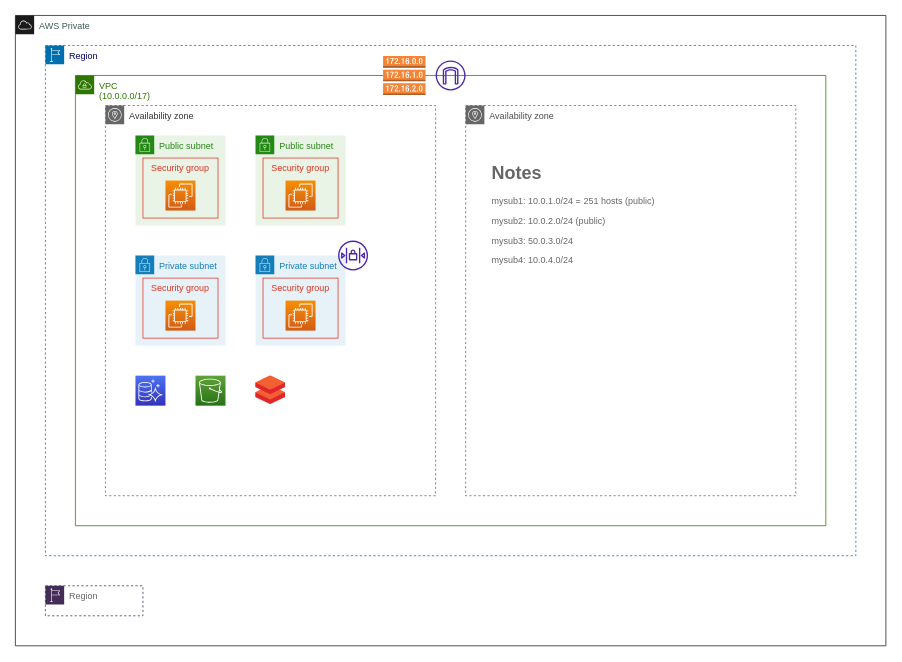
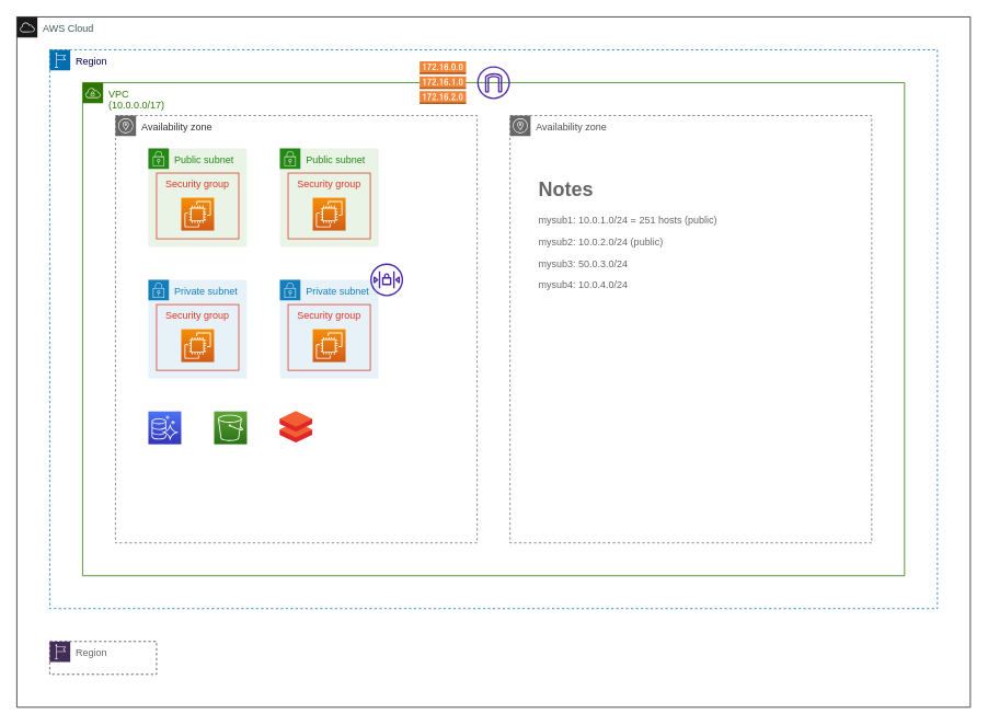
- <mxCell id="2" value="&lt;font color=&quot;#3f585a&quot;&gt;AWS Private&lt;/font&gt;" style="sketch=0;outlineConnect=0;gradientColor=none;html=1;whiteSpace=wrap;fontSize=12;fontStyle=0;shape=mxgraph.aws4.group;grIcon=mxgraph.aws4.group_aws_cloud;strokeColor=#1A1A1A;fillColor=none;verticalAlign=top;align=left;spacingLeft=30;fontColor=#AAB7B8;dashed=0;" parent="1" vertex="1"><mxGeometry x="20" y="20" width="1160" height="840" as="geometry" /></mxCell>
+ <mxCell id="2" value="&lt;font color=&quot;#3f585a&quot;&gt;AWS Cloud&lt;/font&gt;" style="sketch=0;outlineConnect=0;gradientColor=none;html=1;whiteSpace=wrap;fontSize=12;fontStyle=0;shape=mxgraph.aws4.group;grIcon=mxgraph.aws4.group_aws_cloud;strokeColor=#1A1A1A;fillColor=none;verticalAlign=top;align=left;spacingLeft=30;fontColor=#AAB7B8;dashed=0;" parent="1" vertex="1"><mxGeometry x="20" y="20" width="1160" height="840" as="geometry" /></mxCell>
